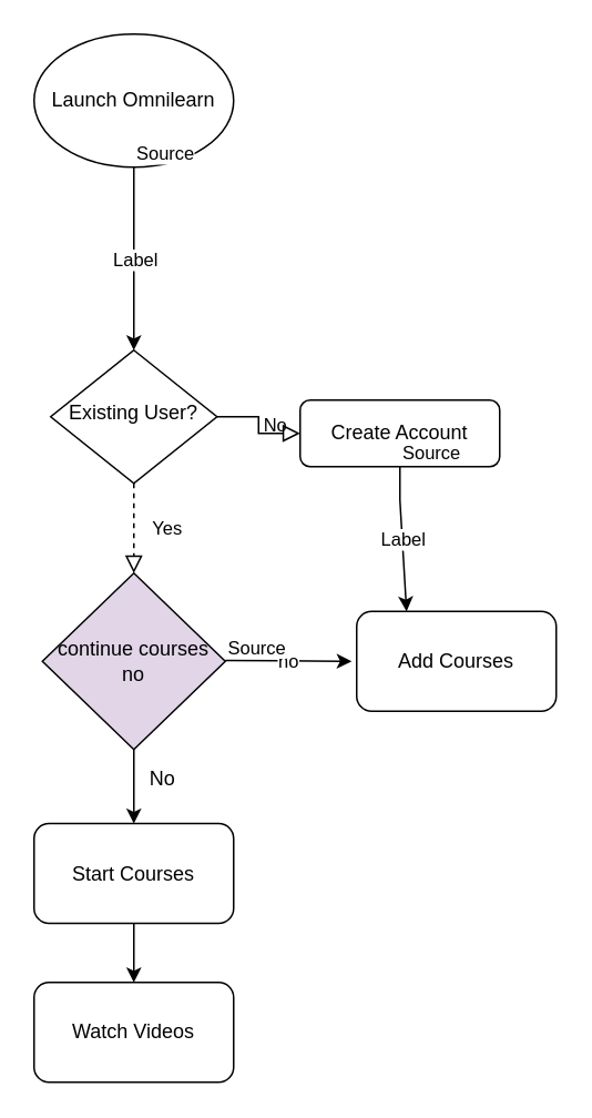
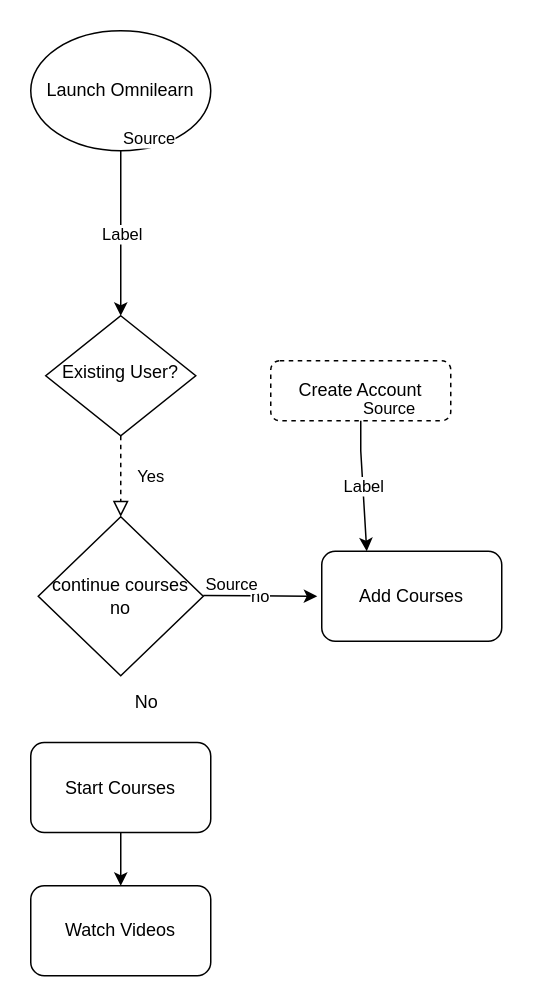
- <mxCell id="3" value="No" style="edgeStyle=orthogonalEdgeStyle;rounded=0;html=1;jettySize=auto;orthogonalLoop=1;fontSize=11;endArrow=block;endFill=0;endSize=8;strokeWidth=1;shadow=0;labelBackgroundColor=none;" parent="1" source="4" target="5" edge="1"><mxGeometry y="10" relative="1" as="geometry"><mxPoint as="offset" /></mxGeometry></mxCell>
- <mxCell id="5" value="Create Account" style="rounded=1;whiteSpace=wrap;html=1;fontSize=12;glass=0;strokeWidth=1;shadow=0;" parent="1" vertex="1"><mxGeometry x="180" y="240" width="120" height="40" as="geometry" /></mxCell>
+ <mxCell id="5" value="Create Account" style="rounded=1;whiteSpace=wrap;html=1;fontSize=12;glass=0;strokeWidth=1;shadow=0;dashed=1;" parent="1" vertex="1"><mxGeometry x="180" y="240" width="120" height="40" as="geometry" /></mxCell>
- <mxCell id="11" value="continue courses&lt;br&gt;no" style="rhombus;whiteSpace=wrap;html=1;fillColor=#e1d5e7;" vertex="1" parent="1"><mxGeometry x="25" y="344" width="110" height="106" as="geometry" /></mxCell>
+ <mxCell id="11" value="continue courses&lt;br&gt;no" style="rhombus;whiteSpace=wrap;html=1;" vertex="1" parent="1"><mxGeometry x="25" y="344" width="110" height="106" as="geometry" /></mxCell>
- <mxCell id="14" style="edgeStyle=orthogonalEdgeStyle;rounded=0;orthogonalLoop=1;jettySize=auto;html=1;exitX=0.5;exitY=1;exitDx=0;exitDy=0;entryX=0.5;entryY=0;entryDx=0;entryDy=0;" edge="1" parent="1" source="11" target="10"><mxGeometry relative="1" as="geometry" /></mxCell>
